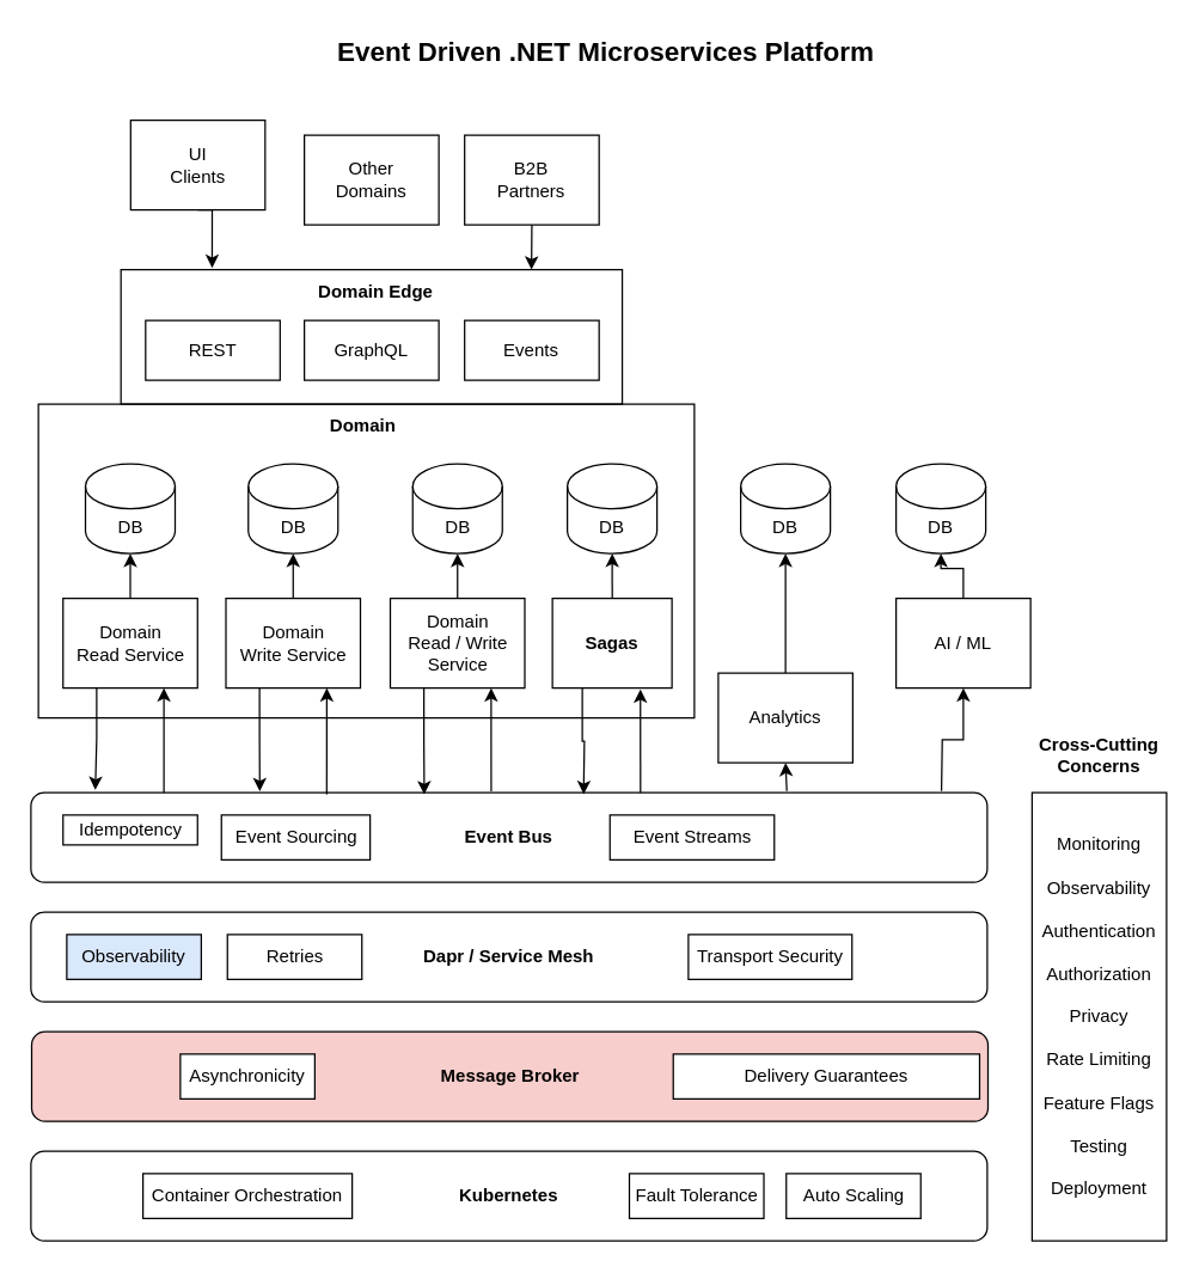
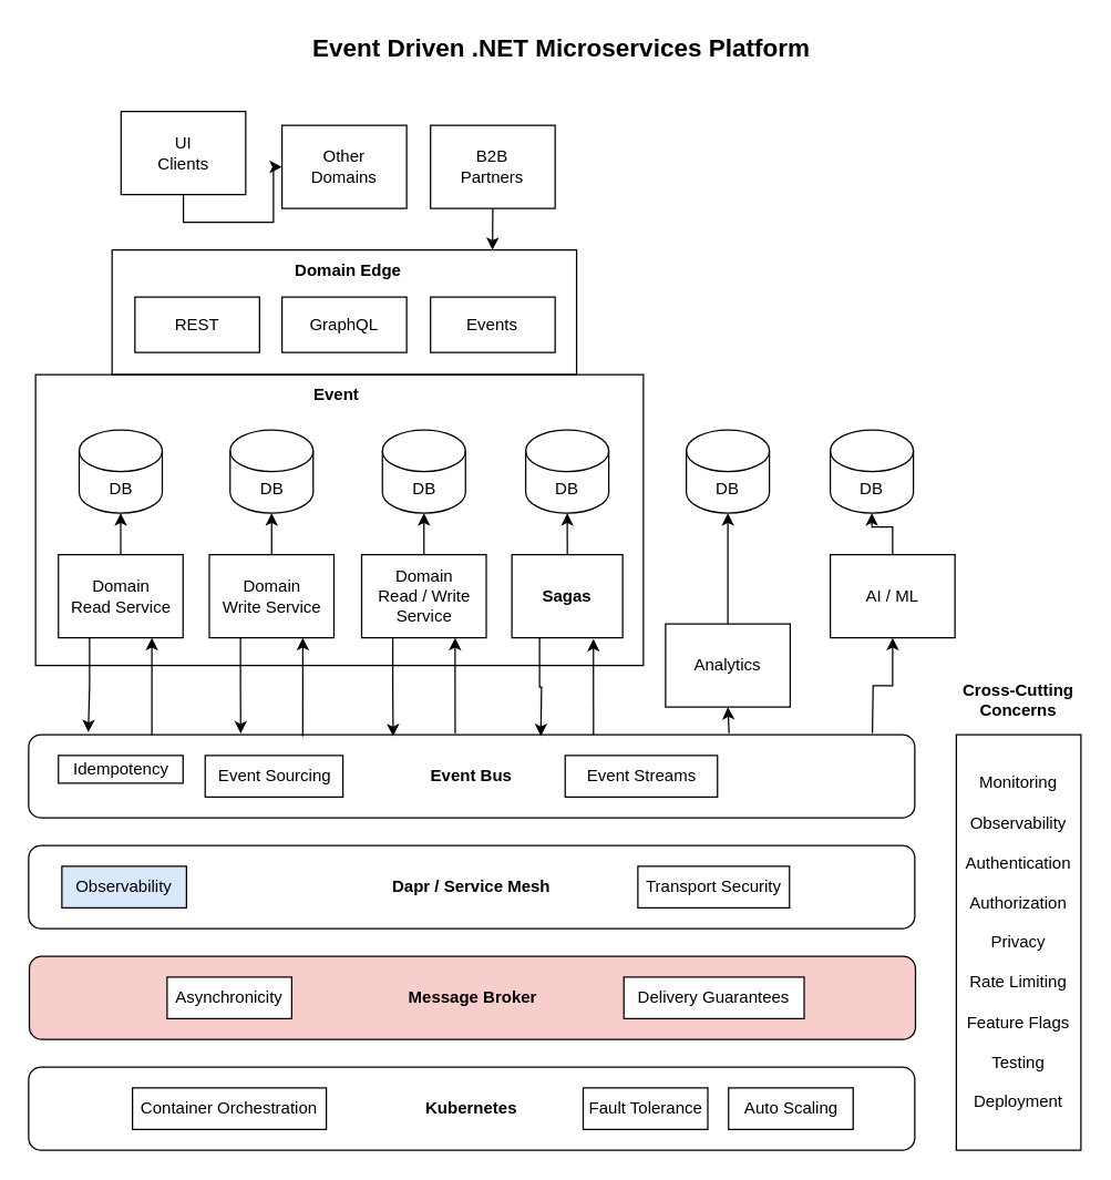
- <mxCell id="35" style="edgeStyle=orthogonalEdgeStyle;rounded=0;orthogonalLoop=1;jettySize=auto;html=1;exitX=0.5;exitY=1;exitDx=0;exitDy=0;entryX=0.178;entryY=-0.039;entryDx=0;entryDy=0;entryPerimeter=0;startArrow=none;startFill=0;endArrow=classic;endFill=1;" parent="1" source="36" target="31" edge="1"><mxGeometry relative="1" as="geometry" /></mxCell>
+ <mxCell id="35" style="edgeStyle=orthogonalEdgeStyle;rounded=0;orthogonalLoop=1;jettySize=auto;html=1;exitX=0.5;exitY=1;exitDx=0;exitDy=0;startArrow=none;startFill=0;endArrow=classic;endFill=1;" parent="1" source="36" target="37" edge="1"><mxGeometry relative="1" as="geometry" /></mxCell>
- <mxCell id="29" value="&lt;b&gt;Domain&lt;/b&gt;" style="text;html=1;strokeColor=none;fillColor=none;align=center;verticalAlign=middle;whiteSpace=wrap;rounded=0;" parent="1" vertex="1"><mxGeometry x="25" y="270" width="435" height="30" as="geometry" /></mxCell>
+ <mxCell id="29" value="&lt;b&gt;Event&lt;/b&gt;" style="text;html=1;strokeColor=none;fillColor=none;align=center;verticalAlign=middle;whiteSpace=wrap;rounded=0;" parent="1" vertex="1"><mxGeometry x="25" y="270" width="435" height="30" as="geometry" /></mxCell>
- <mxCell id="46" value="Retries" style="rounded=0;whiteSpace=wrap;html=1;" parent="1" vertex="1"><mxGeometry x="151.5" y="625" width="90" height="30" as="geometry" /></mxCell>
- <mxCell id="49" value="Delivery Guarantees" style="rounded=0;whiteSpace=wrap;html=1;" parent="1" vertex="1"><mxGeometry x="449.88" y="705" width="205" height="30" as="geometry" /></mxCell>
+ <mxCell id="49" value="Delivery Guarantees" style="rounded=0;whiteSpace=wrap;html=1;" parent="1" vertex="1"><mxGeometry x="449.88" y="705" width="130.25" height="30" as="geometry" /></mxCell>
